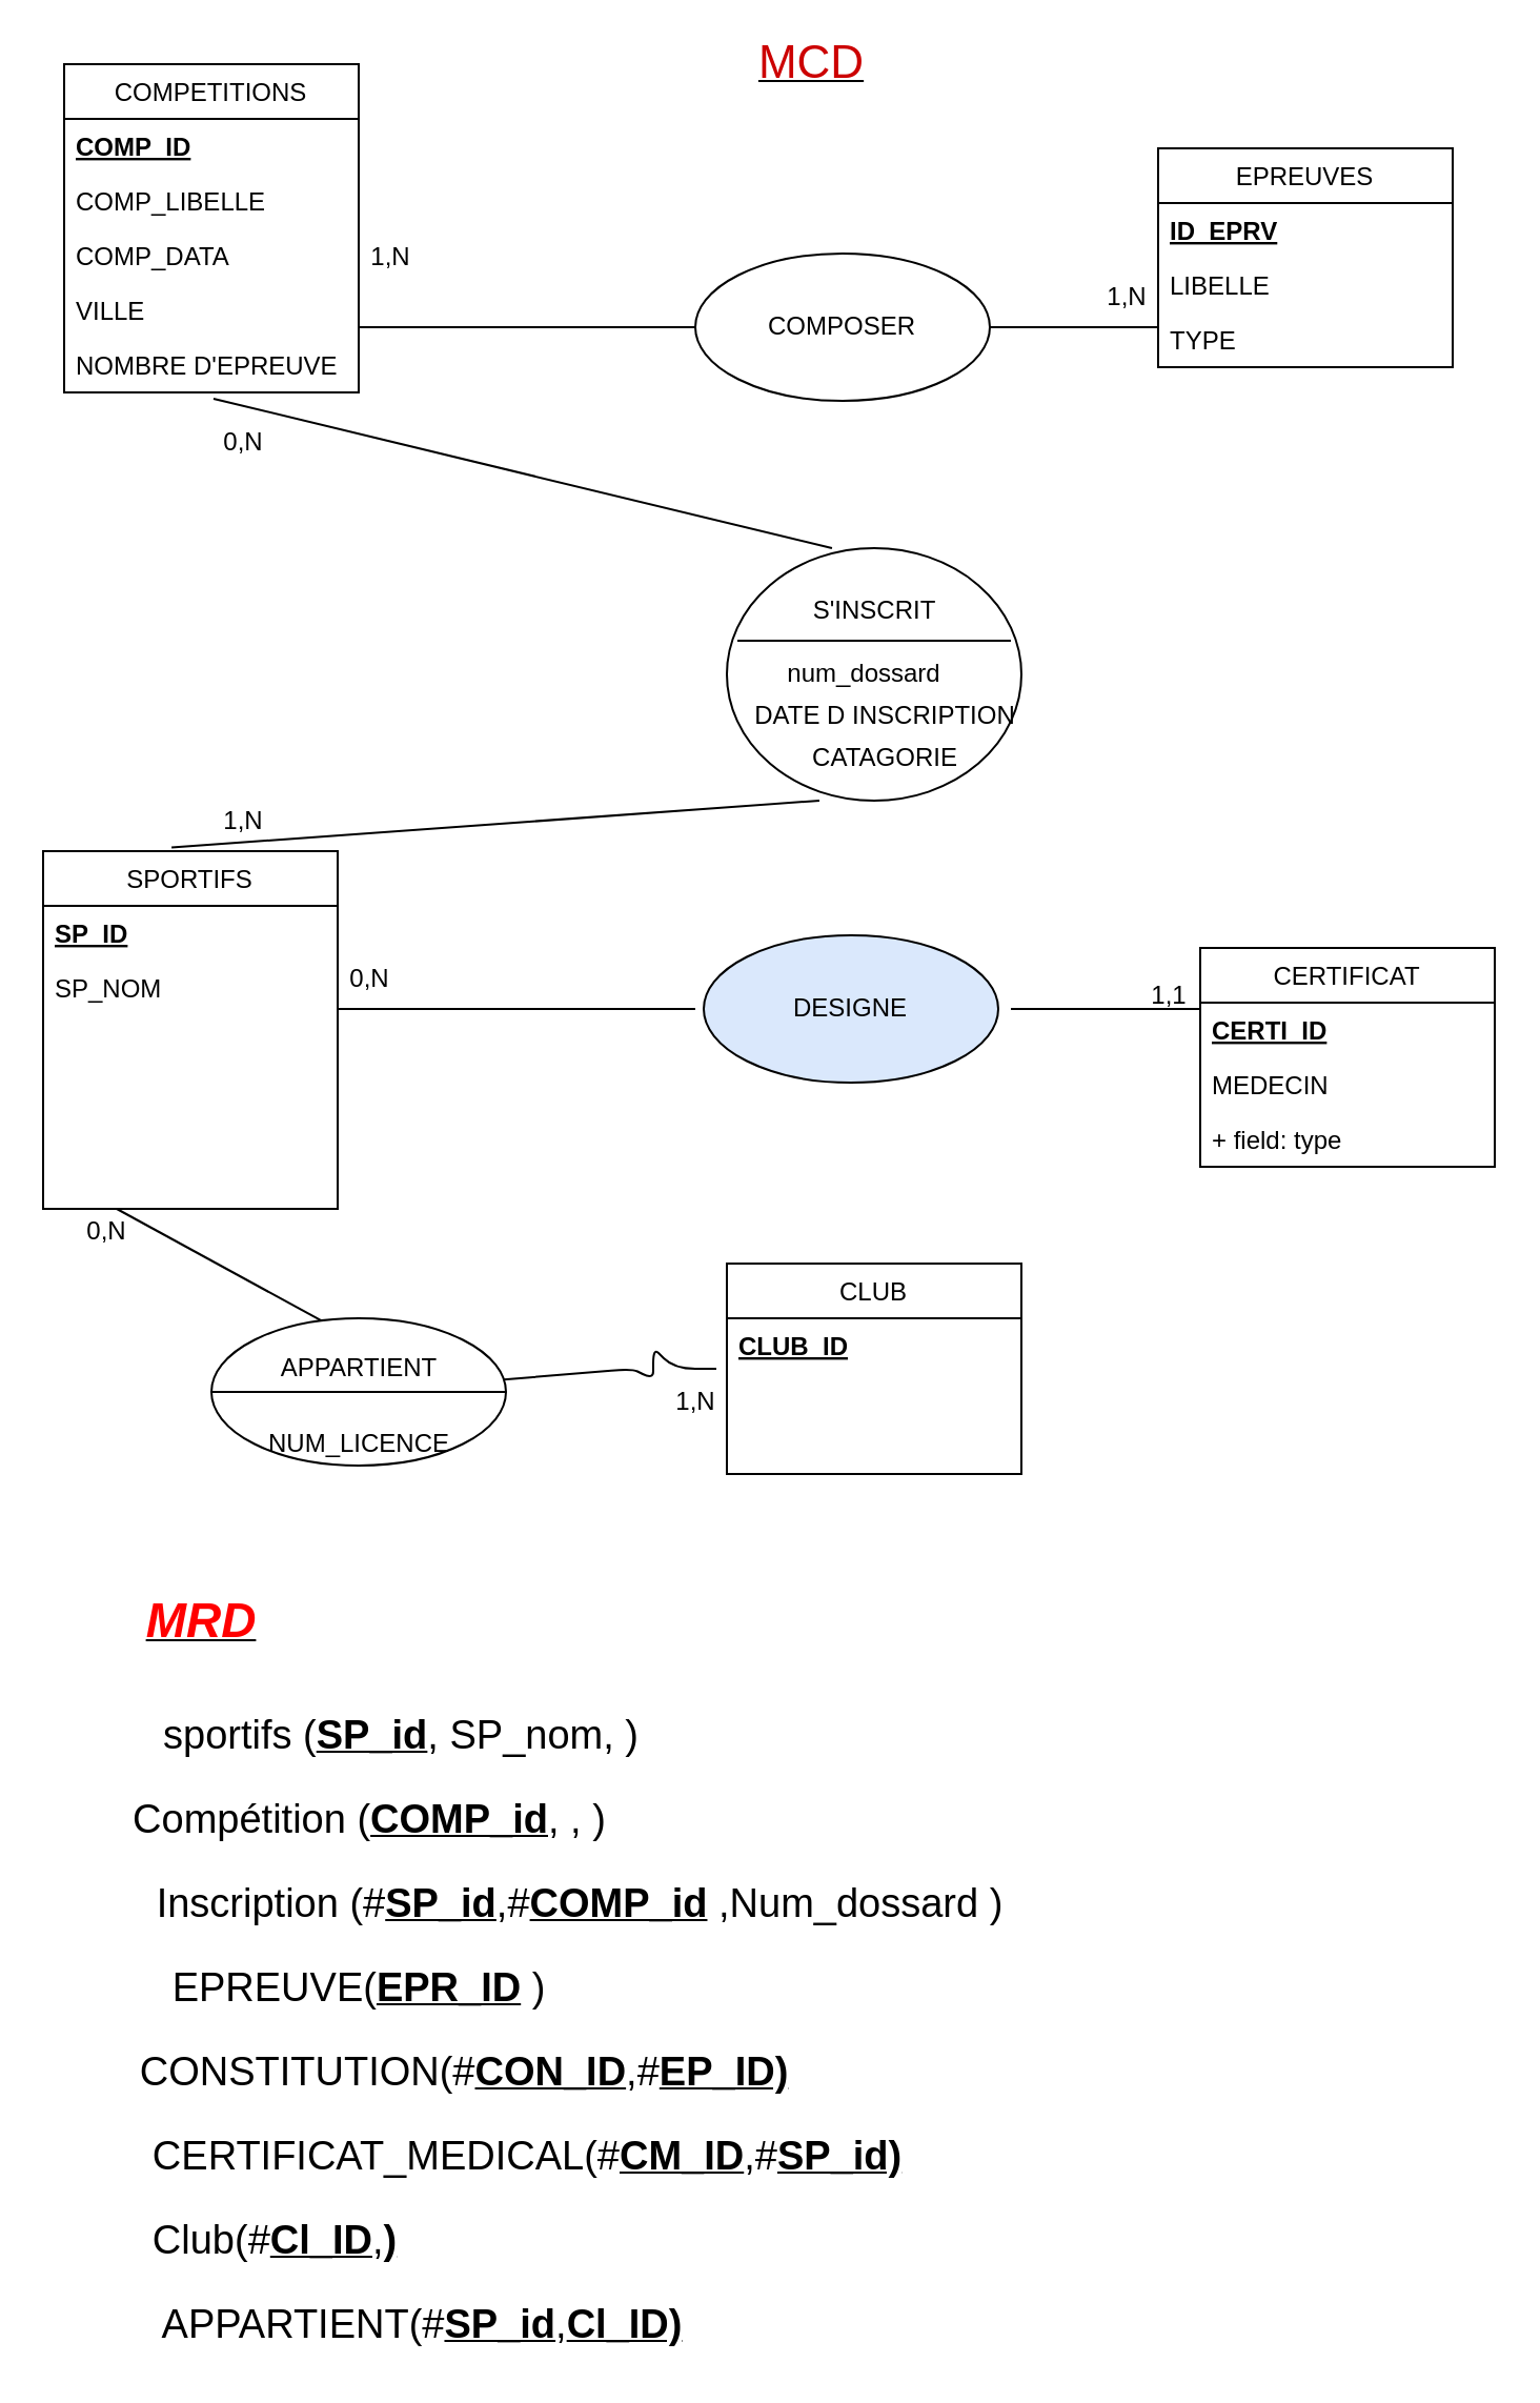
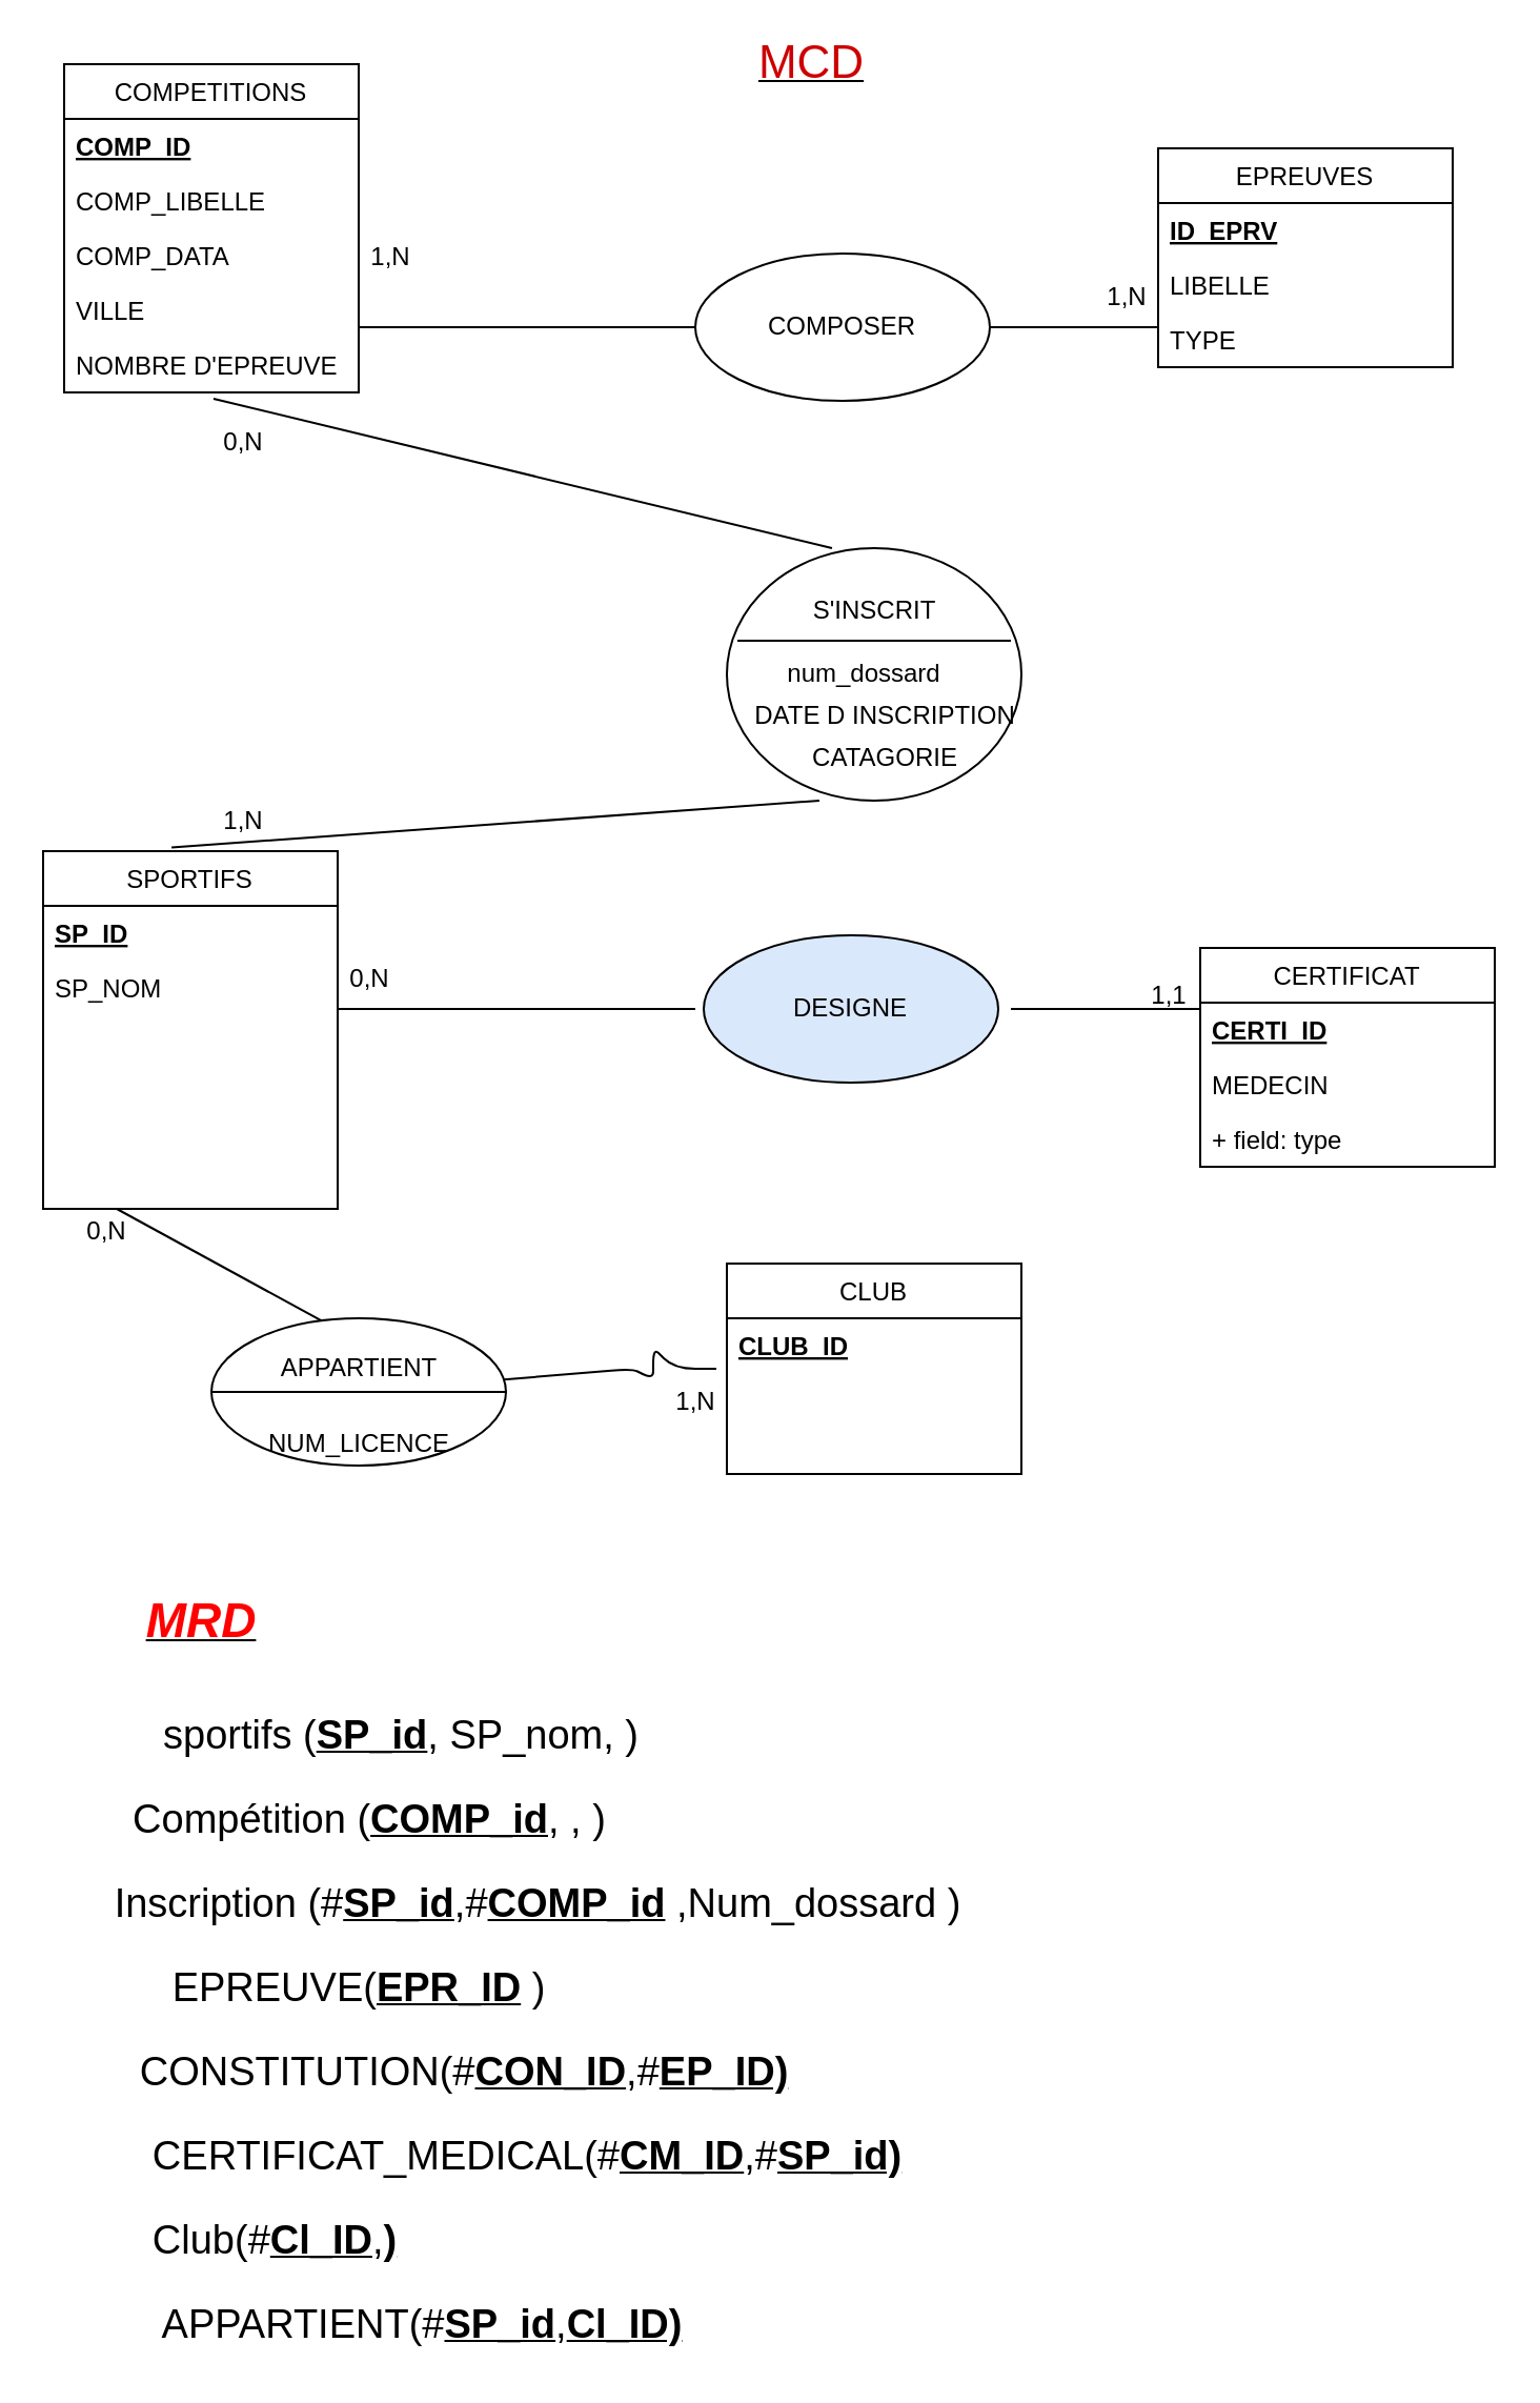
- <mxCell id="53" value="Inscription (#&lt;b&gt;&lt;u&gt;SP_id&lt;/u&gt;&lt;/b&gt;,#&lt;b&gt;&lt;u&gt;COMP_id&lt;/u&gt;&lt;/b&gt; ,Num_dossard )" style="text;html=1;align=center;verticalAlign=middle;resizable=0;points=[];autosize=1;fontSize=19;" vertex="1" parent="1"><mxGeometry x="65" y="890" width="420" height="30" as="geometry" /></mxCell>
+ <mxCell id="53" value="Inscription (#&lt;b&gt;&lt;u&gt;SP_id&lt;/u&gt;&lt;/b&gt;,#&lt;b&gt;&lt;u&gt;COMP_id&lt;/u&gt;&lt;/b&gt; ,Num_dossard )" style="text;html=1;align=center;verticalAlign=middle;resizable=0;points=[];autosize=1;fontSize=19;" vertex="1" parent="1"><mxGeometry x="45" y="890" width="420" height="30" as="geometry" /></mxCell>
